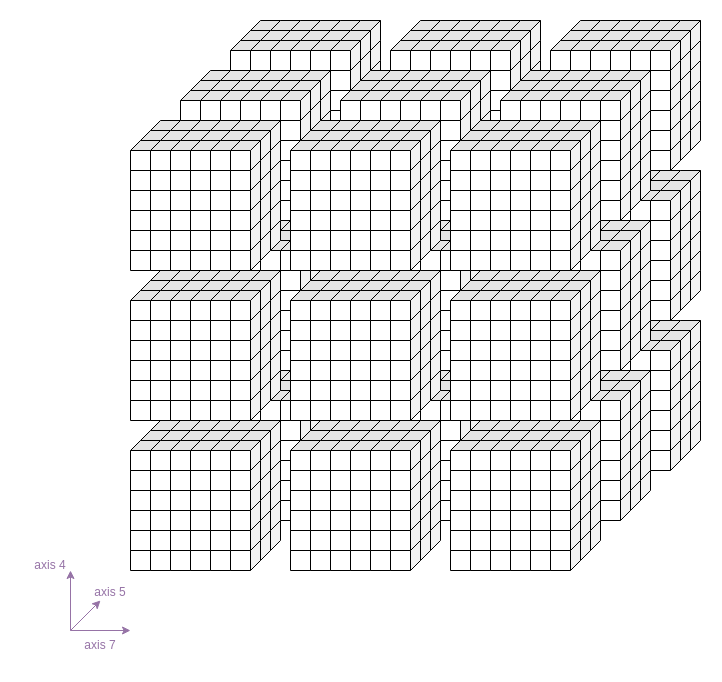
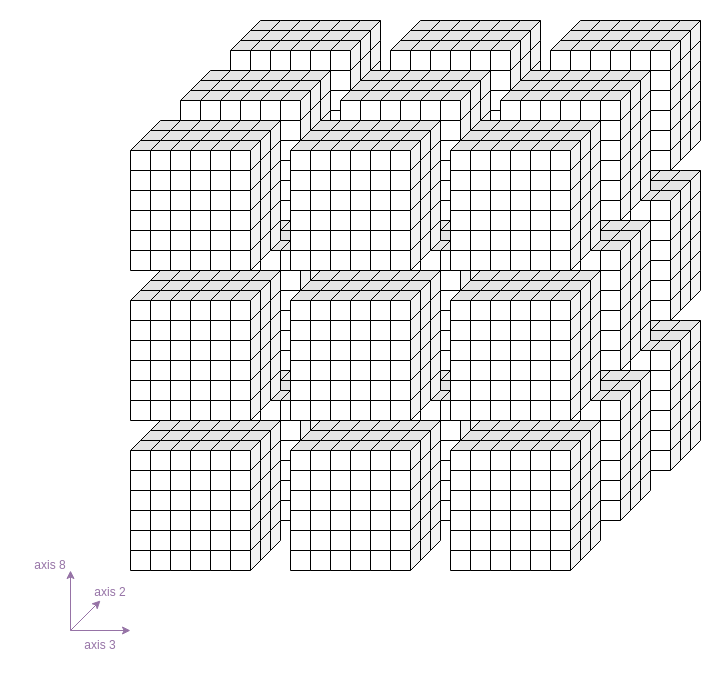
- <mxCell id="5" value="axis 4" style="text;html=1;strokeColor=none;fillColor=none;align=center;verticalAlign=middle;whiteSpace=wrap;rounded=0;fontColor=#9673A6;" vertex="1" parent="1"><mxGeometry x="20" y="550" width="60" height="30" as="geometry" /></mxCell>
+ <mxCell id="5" value="axis 8" style="text;html=1;strokeColor=none;fillColor=none;align=center;verticalAlign=middle;whiteSpace=wrap;rounded=0;fontColor=#9673A6;" vertex="1" parent="1"><mxGeometry x="20" y="550" width="60" height="30" as="geometry" /></mxCell>
- <mxCell id="2923" value="axis 5" style="text;html=1;strokeColor=none;fillColor=none;align=center;verticalAlign=middle;whiteSpace=wrap;rounded=0;fontColor=#9673A6;" vertex="1" parent="1"><mxGeometry x="80" y="577" width="60" height="30" as="geometry" /></mxCell>
+ <mxCell id="2923" value="axis 2" style="text;html=1;strokeColor=none;fillColor=none;align=center;verticalAlign=middle;whiteSpace=wrap;rounded=0;fontColor=#9673A6;" vertex="1" parent="1"><mxGeometry x="80" y="577" width="60" height="30" as="geometry" /></mxCell>
- <mxCell id="3" value="axis 7" style="text;html=1;strokeColor=none;fillColor=none;align=center;verticalAlign=middle;whiteSpace=wrap;rounded=0;fontColor=#9673A6;" vertex="1" parent="1"><mxGeometry x="70" y="630" width="60" height="30" as="geometry" /></mxCell>
+ <mxCell id="3" value="axis 3" style="text;html=1;strokeColor=none;fillColor=none;align=center;verticalAlign=middle;whiteSpace=wrap;rounded=0;fontColor=#9673A6;" vertex="1" parent="1"><mxGeometry x="70" y="630" width="60" height="30" as="geometry" /></mxCell>
